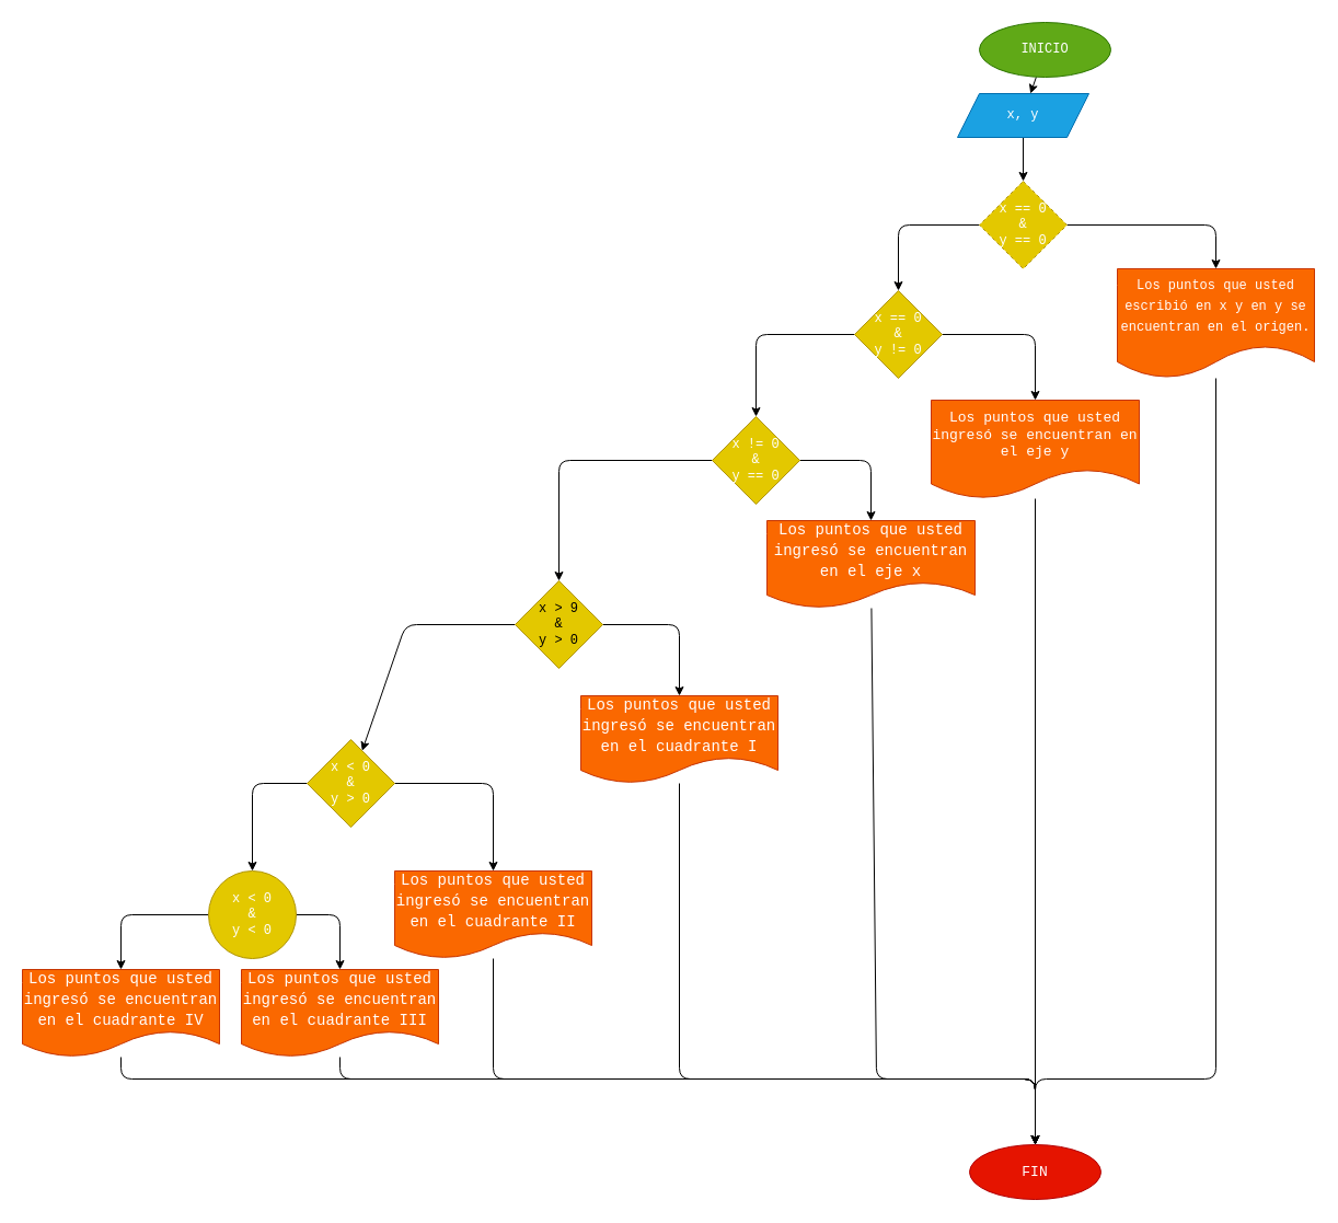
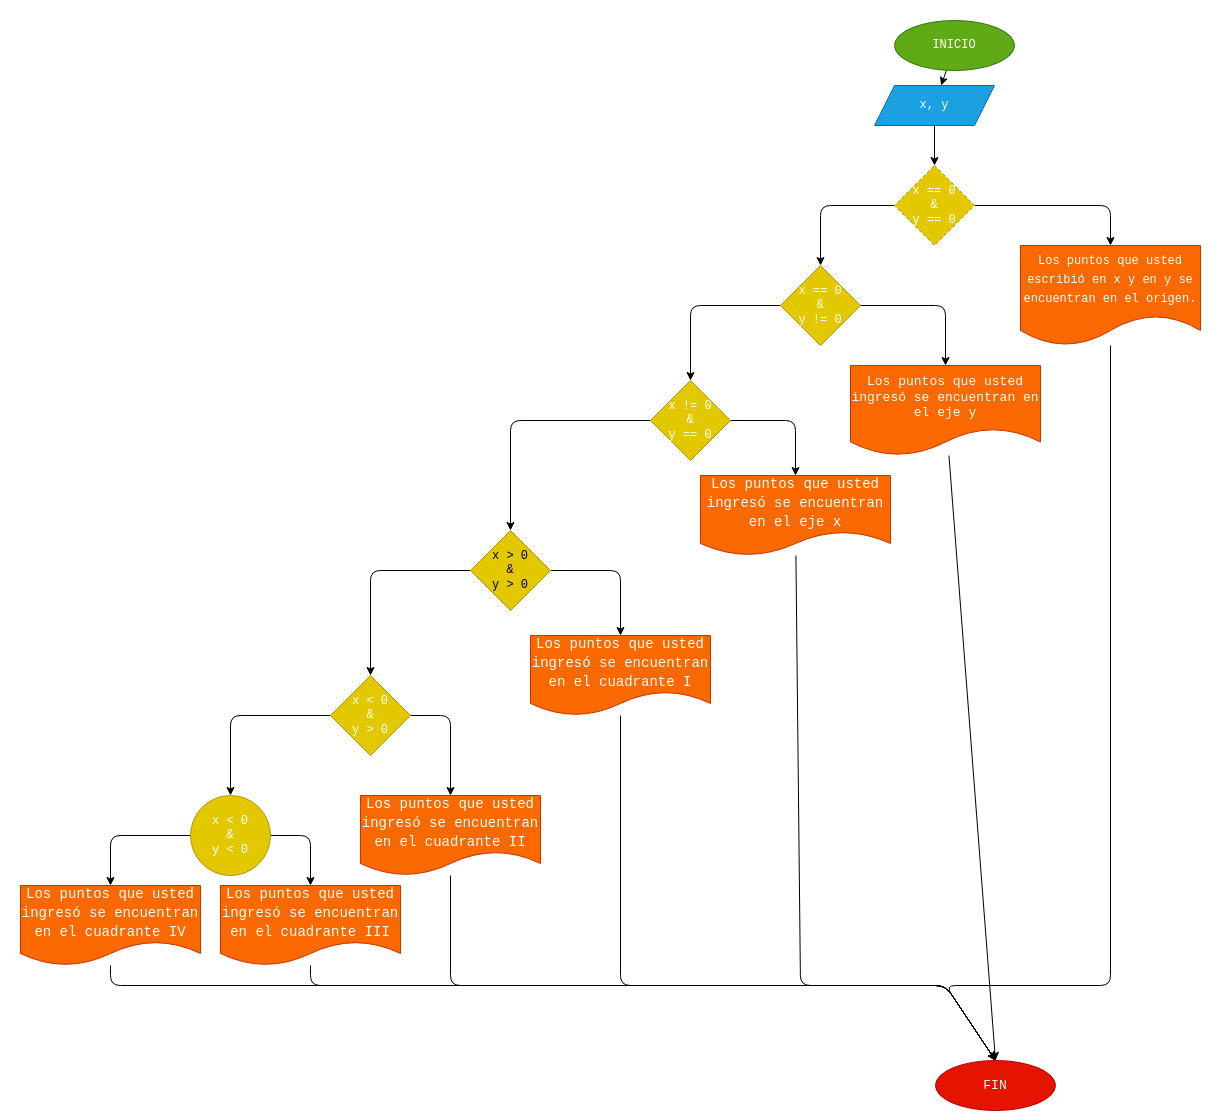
- <mxCell id="23" value="x &amp;gt; 9&lt;br&gt;&amp;amp;&lt;br&gt;y &amp;gt; 0" style="rhombus;whiteSpace=wrap;html=1;fontFamily=Courier New;fillColor=#e3c800;fontColor=#000000;strokeColor=#B09500;" vertex="1" parent="1"><mxGeometry x="470" y="530" width="80" height="80" as="geometry" /></mxCell>
+ <mxCell id="23" value="x &amp;gt; 0&lt;br&gt;&amp;amp;&lt;br&gt;y &amp;gt; 0" style="rhombus;whiteSpace=wrap;html=1;fontFamily=Courier New;fillColor=#e3c800;fontColor=#000000;strokeColor=#B09500;" vertex="1" parent="1"><mxGeometry x="470" y="530" width="80" height="80" as="geometry" /></mxCell>
- <mxCell id="28" value="x &amp;lt; 0&lt;br&gt;&amp;amp;&lt;br&gt;y &amp;gt; 0" style="rhombus;whiteSpace=wrap;html=1;fontFamily=Courier New;fillColor=#e3c800;fontColor=#FFFFFF;strokeColor=#B09500;" vertex="1" parent="1"><mxGeometry x="280" y="675" width="80" height="80" as="geometry" /></mxCell>
+ <mxCell id="28" value="x &amp;lt; 0&lt;br&gt;&amp;amp;&lt;br&gt;y &amp;gt; 0" style="rhombus;whiteSpace=wrap;html=1;fontFamily=Courier New;fillColor=#e3c800;fontColor=#FFFFFF;strokeColor=#B09500;" vertex="1" parent="1"><mxGeometry x="330" y="675" width="80" height="80" as="geometry" /></mxCell>
- <mxCell id="38" value="FIN" style="ellipse;whiteSpace=wrap;html=1;labelBackgroundColor=none;fontFamily=Courier New;fontSize=13;fontColor=#ffffff;fillColor=#e51400;strokeColor=#B20000;" vertex="1" parent="1"><mxGeometry x="885" y="1045" width="120" height="50" as="geometry" /></mxCell>
+ <mxCell id="38" value="FIN" style="ellipse;whiteSpace=wrap;html=1;labelBackgroundColor=none;fontFamily=Courier New;fontSize=13;fontColor=#ffffff;fillColor=#e51400;strokeColor=#B20000;" vertex="1" parent="1"><mxGeometry x="935" y="1060" width="120" height="50" as="geometry" /></mxCell>
